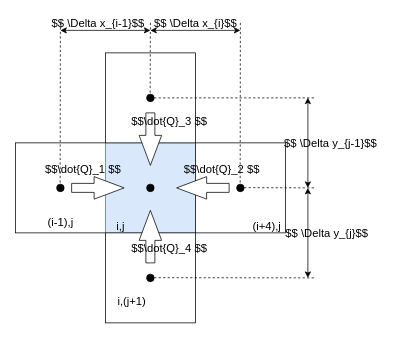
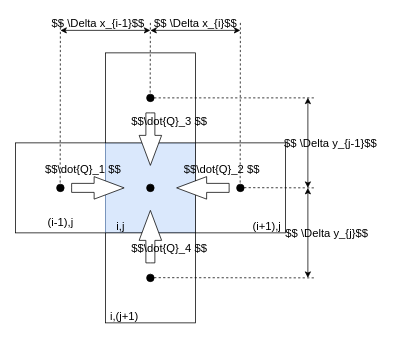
- <mxCell id="17" value="(i+4),j" style="text;html=1;align=center;verticalAlign=middle;resizable=0;points=[];autosize=1;strokeColor=none;fillColor=none;fontSize=15;" parent="1" vertex="1"><mxGeometry x="330" y="290" width="50" height="20" as="geometry" /></mxCell>
+ <mxCell id="17" value="(i+1),j" style="text;html=1;align=center;verticalAlign=middle;resizable=0;points=[];autosize=1;strokeColor=none;fillColor=none;fontSize=15;" parent="1" vertex="1"><mxGeometry x="330" y="290" width="50" height="20" as="geometry" /></mxCell>
- <mxCell id="18" value="i,(j+1)" style="text;html=1;align=center;verticalAlign=middle;resizable=0;points=[];autosize=1;strokeColor=none;fillColor=none;fontSize=15;" parent="1" vertex="1"><mxGeometry x="150" y="390" width="50" height="20" as="geometry" /></mxCell>
+ <mxCell id="18" value="i,(j+1)" style="text;html=1;align=center;verticalAlign=middle;resizable=0;points=[];autosize=1;strokeColor=none;fillColor=none;fontSize=15;" parent="1" vertex="1"><mxGeometry x="140" y="410" width="50" height="20" as="geometry" /></mxCell>
